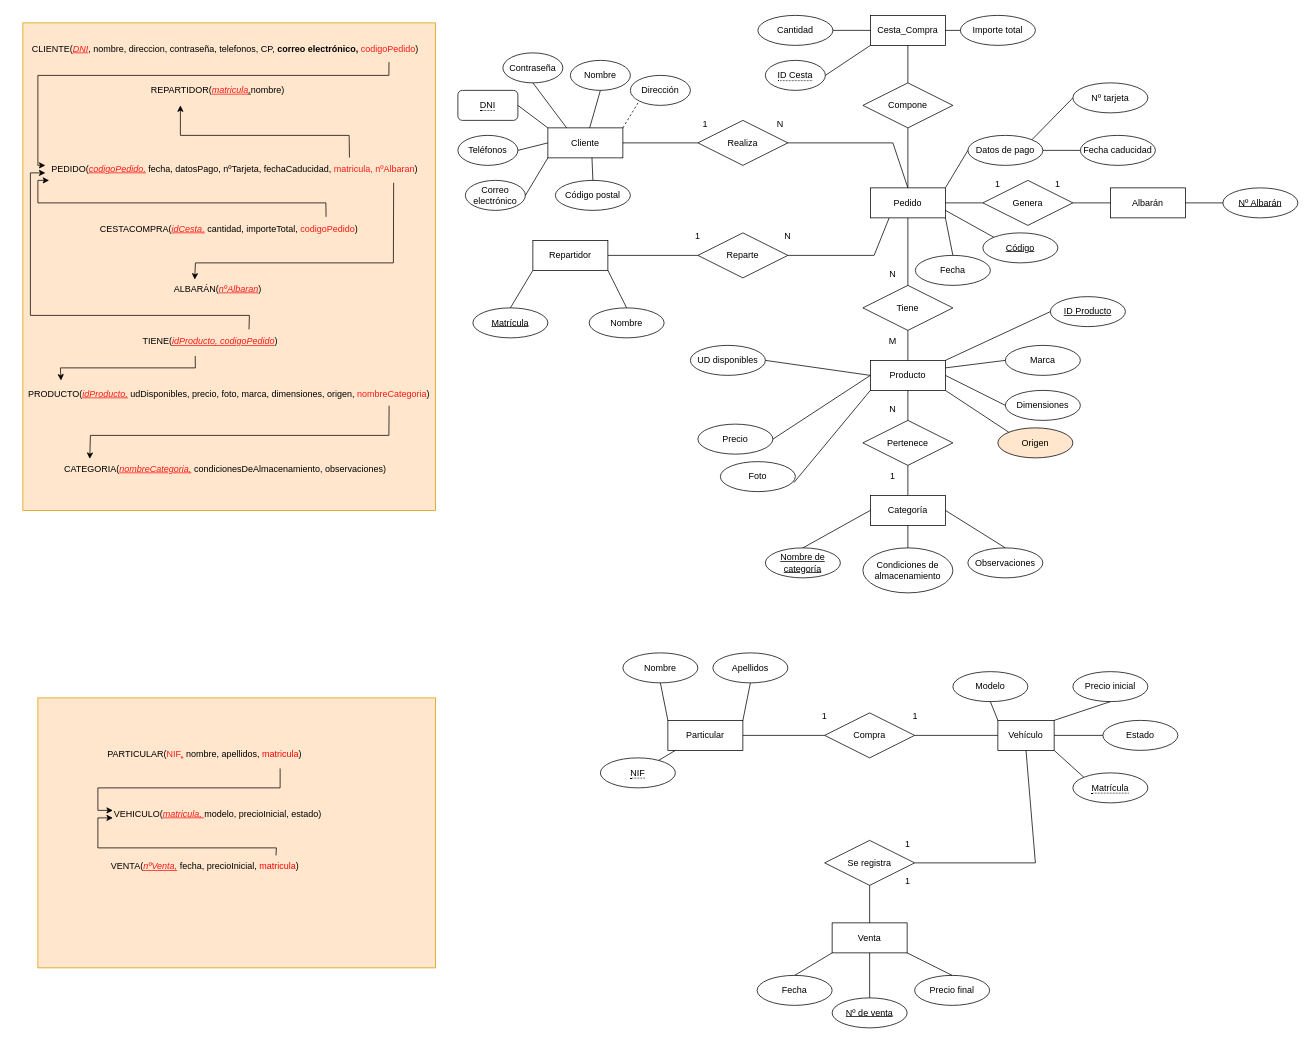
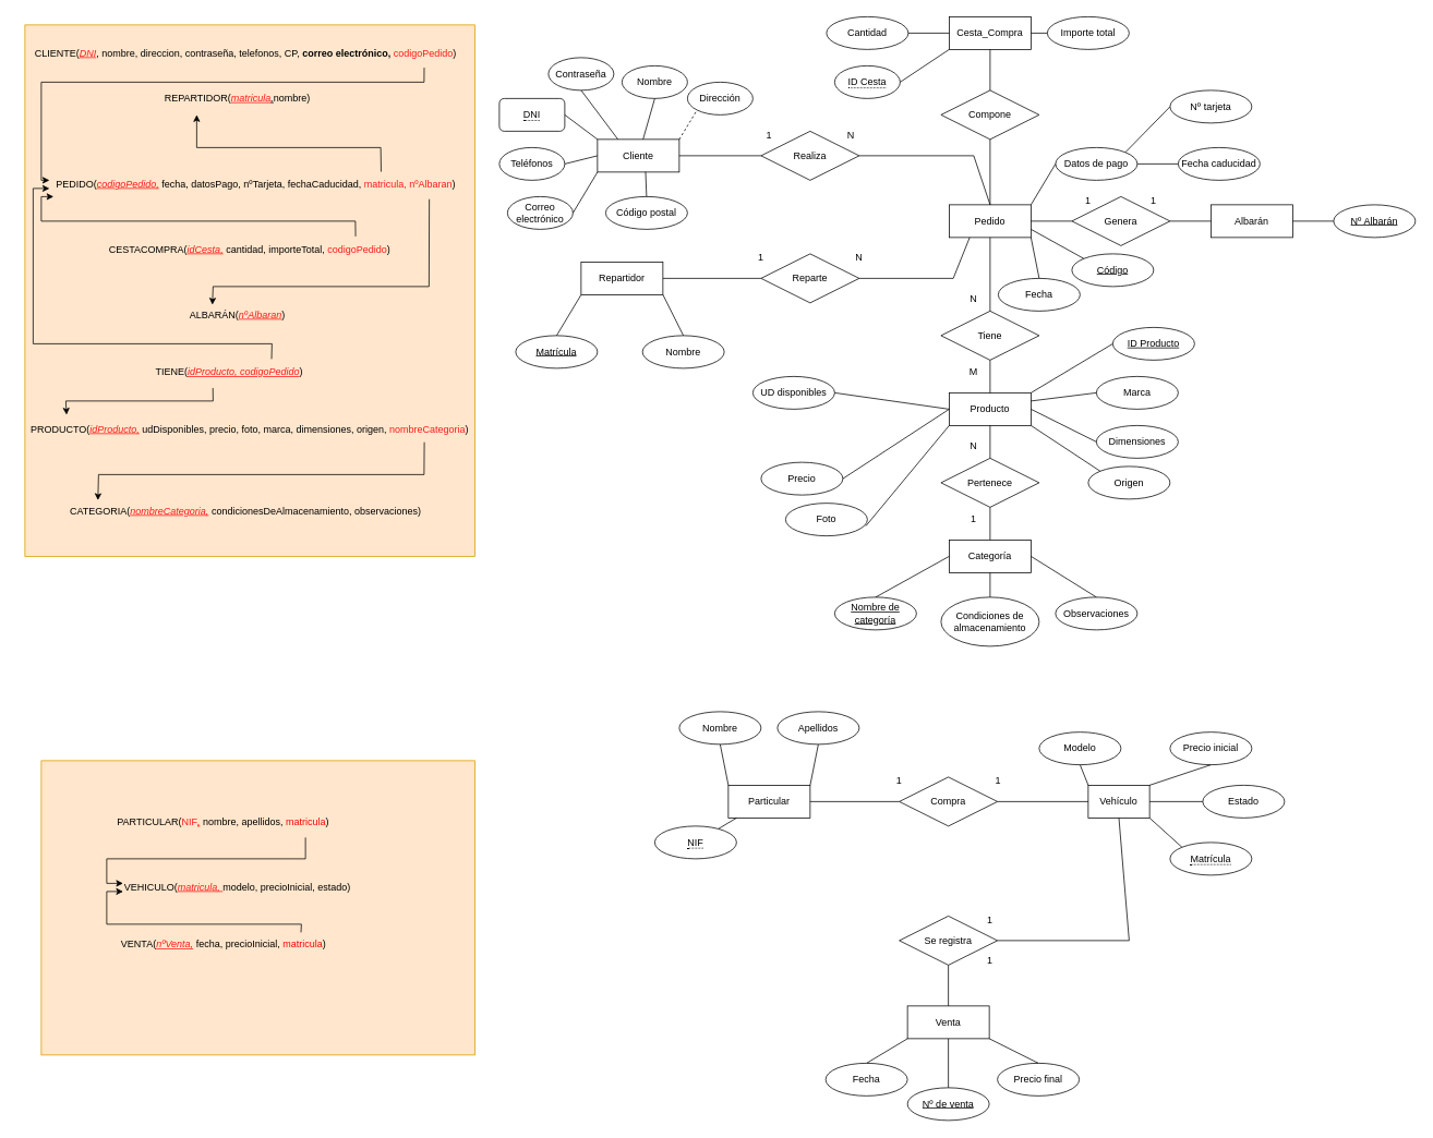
- <mxCell id="42" value="ID Producto" style="ellipse;whiteSpace=wrap;html=1;align=center;fontStyle=4;" parent="1" vertex="1"><mxGeometry x="1400" y="395" width="100" height="40" as="geometry" /></mxCell>
+ <mxCell id="42" value="ID Producto" style="ellipse;whiteSpace=wrap;html=1;align=center;fontStyle=4;" parent="1" vertex="1"><mxGeometry x="1360" y="400" width="100" height="40" as="geometry" /></mxCell>
- <mxCell id="48" value="Origen" style="ellipse;whiteSpace=wrap;html=1;align=center;fillColor=#ffe6cc;" parent="1" vertex="1"><mxGeometry x="1330" y="570" width="100" height="40" as="geometry" /></mxCell>
+ <mxCell id="48" value="Origen" style="ellipse;whiteSpace=wrap;html=1;align=center;" parent="1" vertex="1"><mxGeometry x="1330" y="570" width="100" height="40" as="geometry" /></mxCell>
